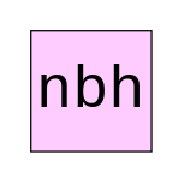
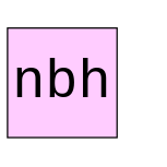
- <mxCell id="2" value="&lt;font style=&quot;font-size: 40px&quot; color=&quot;#000000&quot;&gt;nbh&lt;/font&gt;" style="whiteSpace=wrap;html=1;aspect=fixed;fillColor=#FFCCFF;fontFamily=Courier New;" parent="1" vertex="1"><mxGeometry width="80" height="80" as="geometry" x="20" y="20" /></mxCell>
+ <mxCell id="2" value="&lt;font style=&quot;font-size: 40px&quot; color=&quot;#000000&quot;&gt;nbh&lt;/font&gt;" style="whiteSpace=wrap;html=1;aspect=fixed;fillColor=#FFCCFF;fontFamily=Courier New;" parent="1" vertex="1"><mxGeometry x="5" y="20" width="80" height="80" as="geometry" /></mxCell>
